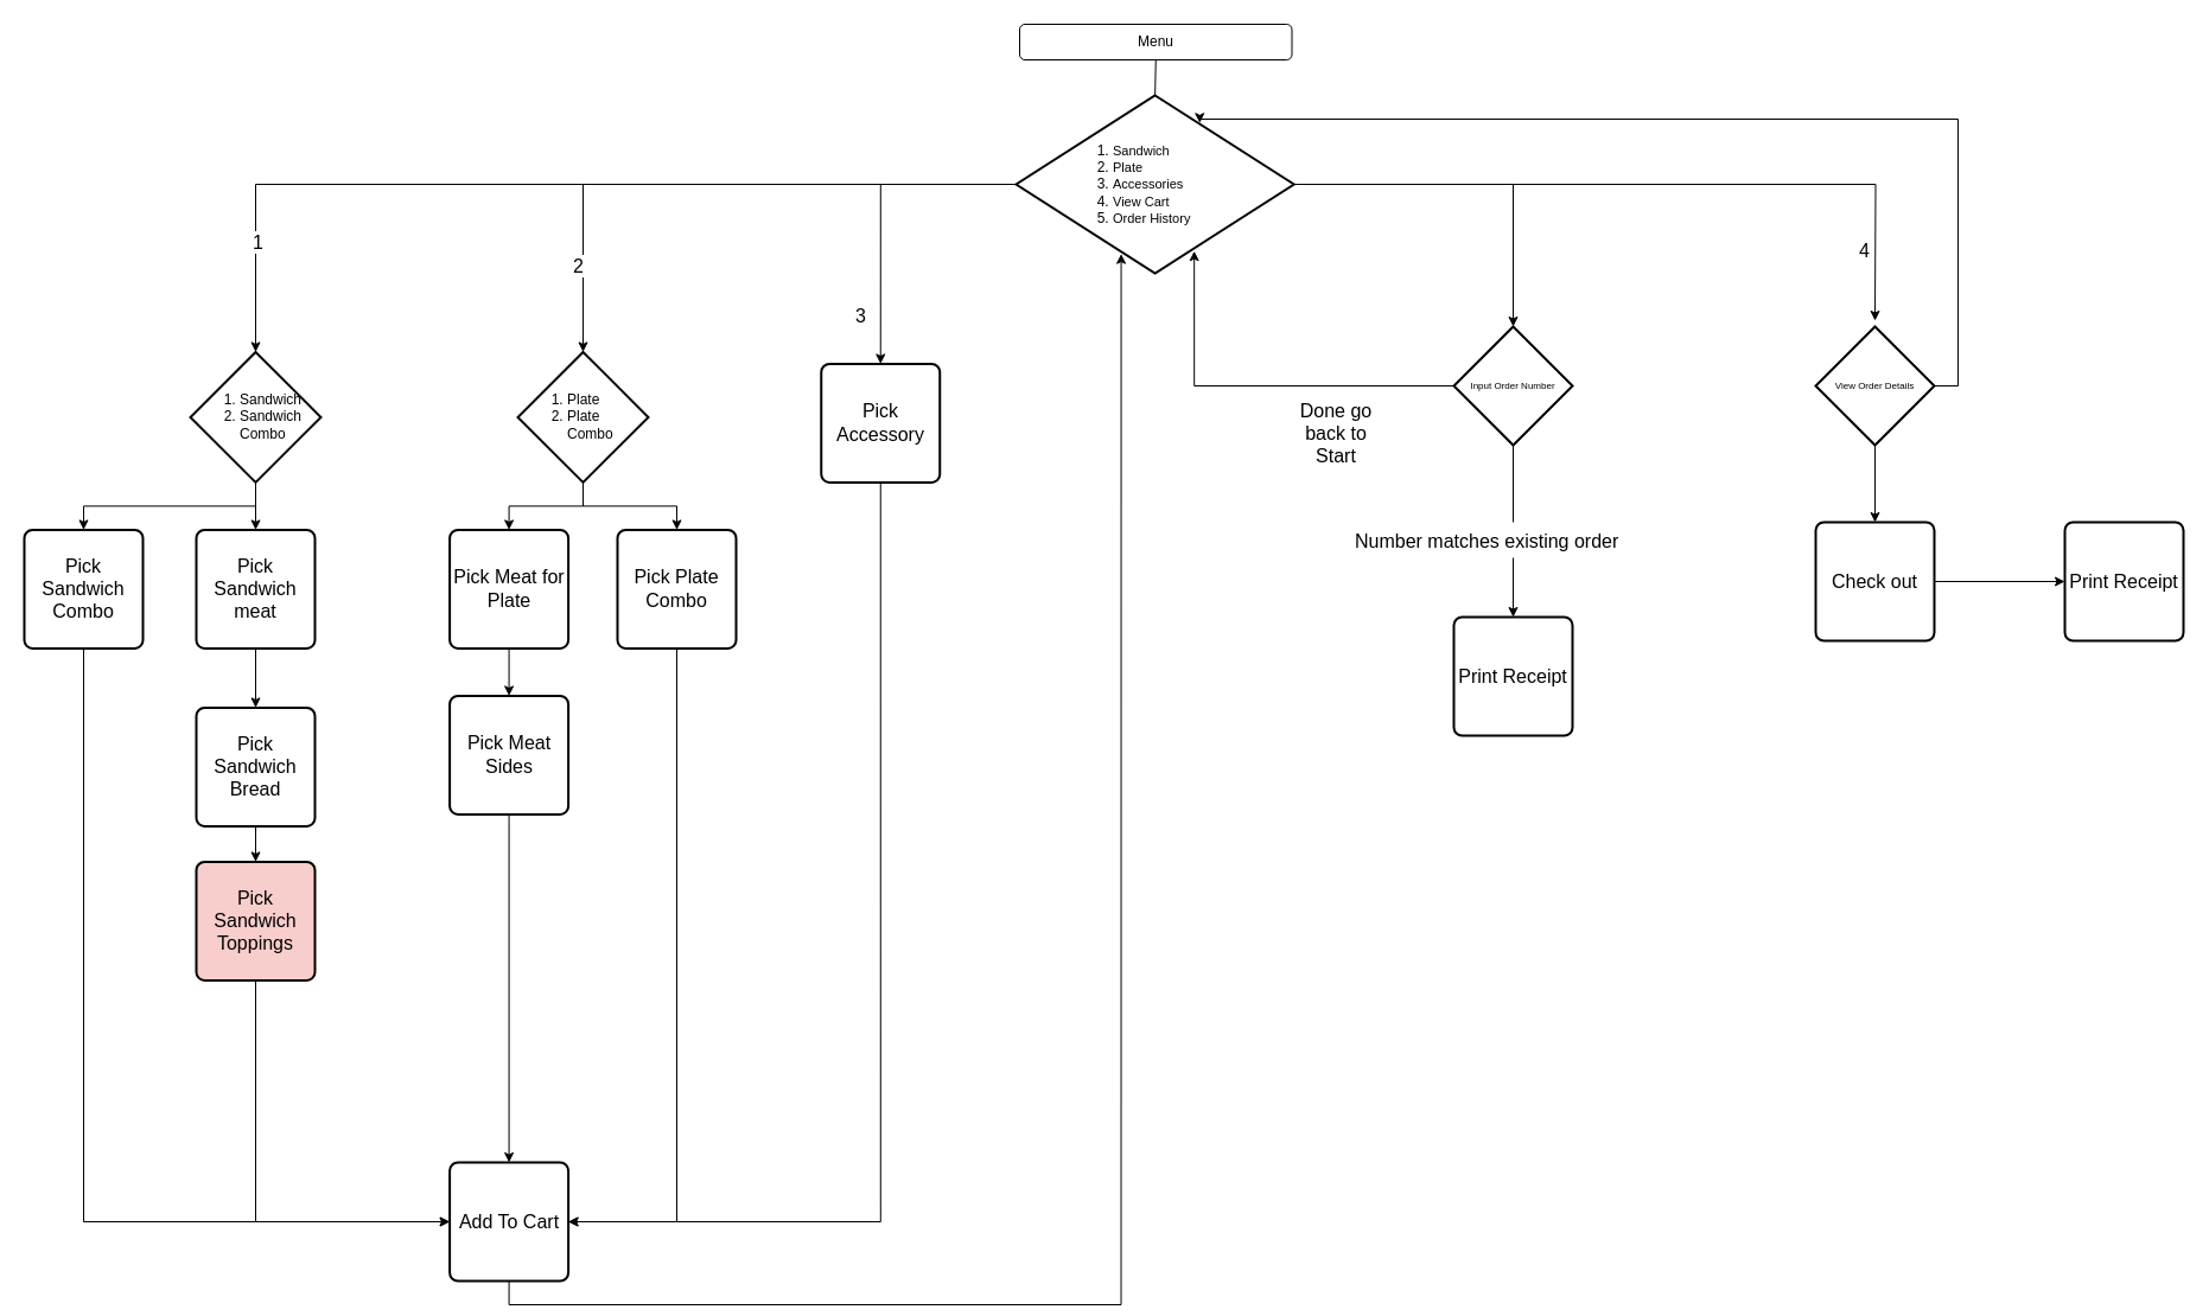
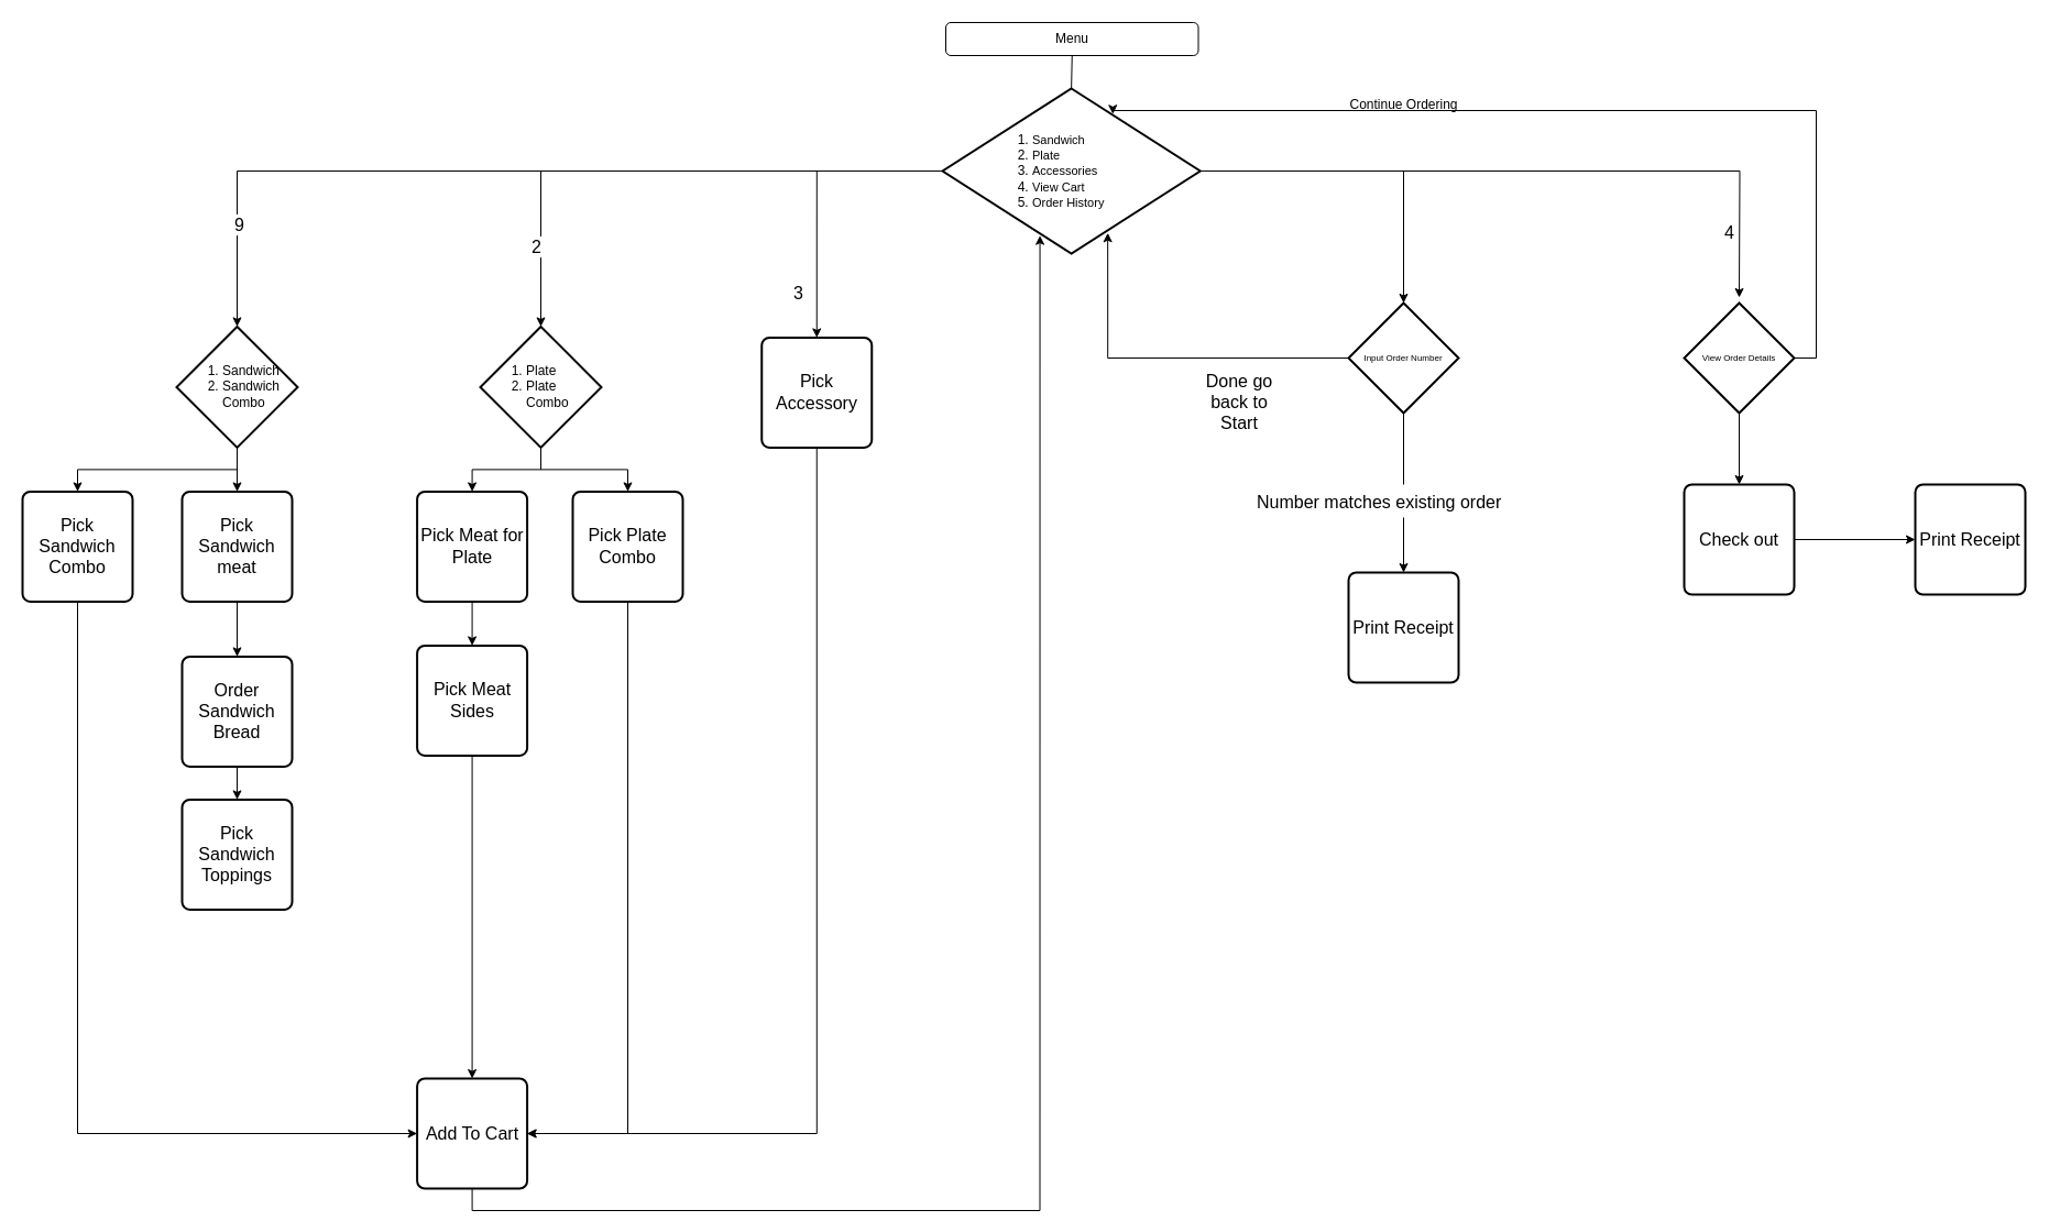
+ <mxCell id="40" value="Continue Ordering" style="text;html=1;align=center;verticalAlign=middle;resizable=0;points=[];autosize=1;strokeColor=none;fillColor=none;fontSize=12;" parent="1" vertex="1"><mxGeometry x="1220" y="85" width="110" height="20" as="geometry" /></mxCell>
- <mxCell id="41" value="&lt;font style=&quot;font-size: 16px&quot;&gt;1&lt;/font&gt;" style="edgeLabel;html=1;align=center;verticalAlign=middle;resizable=0;points=[];fontSize=8;" parent="1" vertex="1" connectable="0"><mxGeometry x="120.001" y="209.997" as="geometry"><mxPoint x="96" y="-6" as="offset" /></mxGeometry></mxCell>
+ <mxCell id="41" value="&lt;font style=&quot;font-size: 16px&quot;&gt;9&lt;/font&gt;" style="edgeLabel;html=1;align=center;verticalAlign=middle;resizable=0;points=[];fontSize=8;" parent="1" vertex="1" connectable="0"><mxGeometry x="120.001" y="209.997" as="geometry"><mxPoint x="96" y="-6" as="offset" /></mxGeometry></mxCell>
- <mxCell id="19" value="Pick Sandwich Bread" style="rounded=1;whiteSpace=wrap;html=1;absoluteArcSize=1;arcSize=14;strokeWidth=2;fontSize=16;" parent="1" vertex="1"><mxGeometry x="165" y="596.44" width="100" height="100" as="geometry" /></mxCell>
+ <mxCell id="19" value="Order Sandwich Bread" style="rounded=1;whiteSpace=wrap;html=1;absoluteArcSize=1;arcSize=14;strokeWidth=2;fontSize=16;" parent="1" vertex="1"><mxGeometry x="165" y="596.44" width="100" height="100" as="geometry" /></mxCell>
- <mxCell id="21" value="Pick Sandwich Toppings" style="rounded=1;whiteSpace=wrap;html=1;absoluteArcSize=1;arcSize=14;strokeWidth=2;fontSize=16;fillColor=#f8cecc;" parent="1" vertex="1"><mxGeometry x="165" y="726.44" width="100" height="100" as="geometry" /></mxCell>
+ <mxCell id="21" value="Pick Sandwich Toppings" style="rounded=1;whiteSpace=wrap;html=1;absoluteArcSize=1;arcSize=14;strokeWidth=2;fontSize=16;" parent="1" vertex="1"><mxGeometry x="165" y="726.44" width="100" height="100" as="geometry" /></mxCell>
- <mxCell id="20" style="edgeStyle=orthogonalEdgeStyle;rounded=0;orthogonalLoop=1;jettySize=auto;html=1;exitX=0.5;exitY=1;exitDx=0;exitDy=0;entryX=0;entryY=0.5;entryDx=0;entryDy=0;fontSize=12;" parent="1" source="21" target="30" edge="1"><mxGeometry relative="1" as="geometry" /></mxCell>
